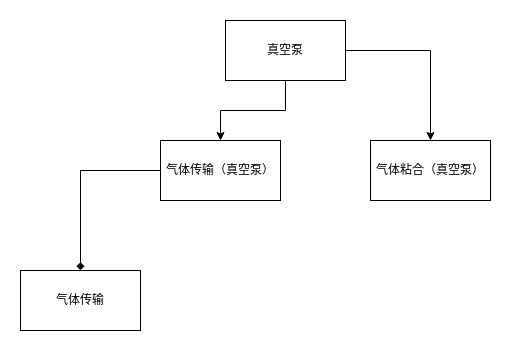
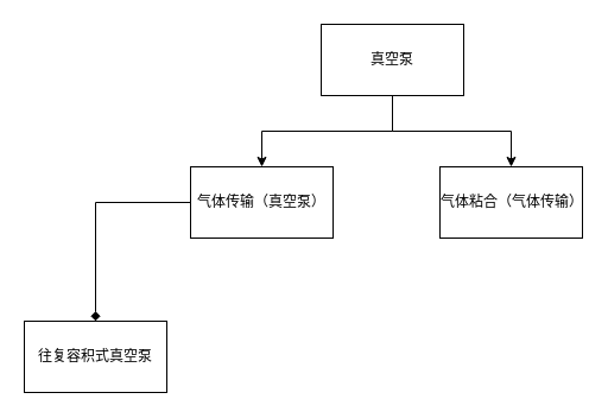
- <mxCell id="4" value="真空泵" style="rounded=0;whiteSpace=wrap;html=1;" vertex="1" parent="1"><mxGeometry x="225" y="20" width="120" height="60" as="geometry" /></mxCell>
+ <mxCell id="4" value="真空泵" style="rounded=0;whiteSpace=wrap;html=1;" vertex="1" parent="1"><mxGeometry x="270" y="20" width="120" height="60" as="geometry" /></mxCell>
- <mxCell id="7" value="气体粘合（真空泵）" style="rounded=0;whiteSpace=wrap;html=1;" vertex="1" parent="1"><mxGeometry x="370" y="140" width="120" height="60" as="geometry" /></mxCell>
+ <mxCell id="7" value="气体粘合（气体传输）" style="rounded=0;whiteSpace=wrap;html=1;" vertex="1" parent="1"><mxGeometry x="370" y="140" width="120" height="60" as="geometry" /></mxCell>
- <mxCell id="8" value="气体传输" style="rounded=0;whiteSpace=wrap;html=1;" vertex="1" parent="1"><mxGeometry x="20" y="270" width="120" height="60" as="geometry" /></mxCell>
+ <mxCell id="8" value="往复容积式真空泵" style="rounded=0;whiteSpace=wrap;html=1;" vertex="1" parent="1"><mxGeometry x="20" y="270" width="120" height="60" as="geometry" /></mxCell>
